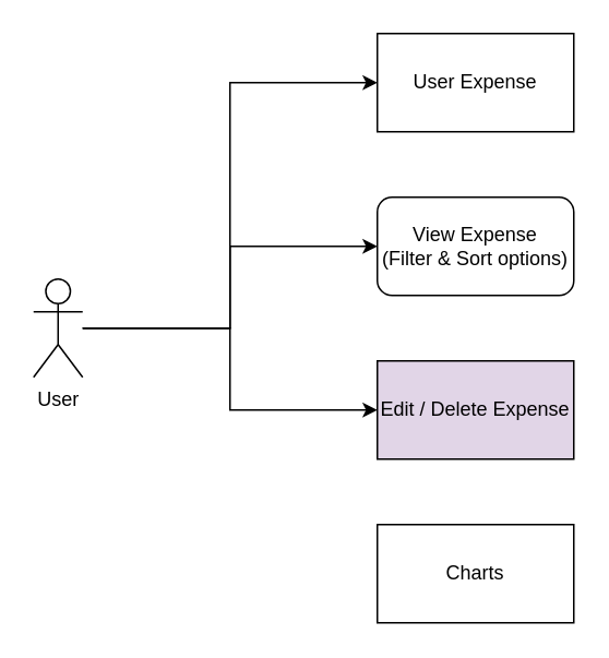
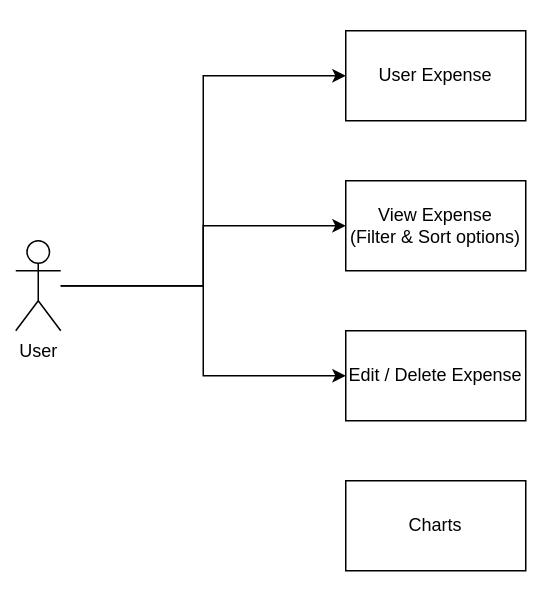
- <mxCell id="6" value="&lt;div&gt;View Expense&lt;/div&gt;(Filter &amp;amp; Sort options)" style="whiteSpace=wrap;html=1;rounded=1;" vertex="1" parent="1"><mxGeometry x="230" y="120" width="120" height="60" as="geometry" /></mxCell>
+ <mxCell id="6" value="&lt;div&gt;View Expense&lt;/div&gt;(Filter &amp;amp; Sort options)" style="rounded=0;whiteSpace=wrap;html=1;" vertex="1" parent="1"><mxGeometry x="230" y="120" width="120" height="60" as="geometry" /></mxCell>
- <mxCell id="5" value="User" style="shape=umlActor;verticalLabelPosition=bottom;verticalAlign=top;html=1;outlineConnect=0;" vertex="1" parent="1"><mxGeometry x="20" y="170" width="30" height="60" as="geometry" /></mxCell>
+ <mxCell id="5" value="User" style="shape=umlActor;verticalLabelPosition=bottom;verticalAlign=top;html=1;outlineConnect=0;" vertex="1" parent="1"><mxGeometry x="10" y="160" width="30" height="60" as="geometry" /></mxCell>
- <mxCell id="8" value="Edit / Delete Expense" style="rounded=0;whiteSpace=wrap;html=1;fillColor=#e1d5e7;" vertex="1" parent="1"><mxGeometry x="230" y="220" width="120" height="60" as="geometry" /></mxCell>
+ <mxCell id="8" value="Edit / Delete Expense" style="rounded=0;whiteSpace=wrap;html=1;" vertex="1" parent="1"><mxGeometry x="230" y="220" width="120" height="60" as="geometry" /></mxCell>
